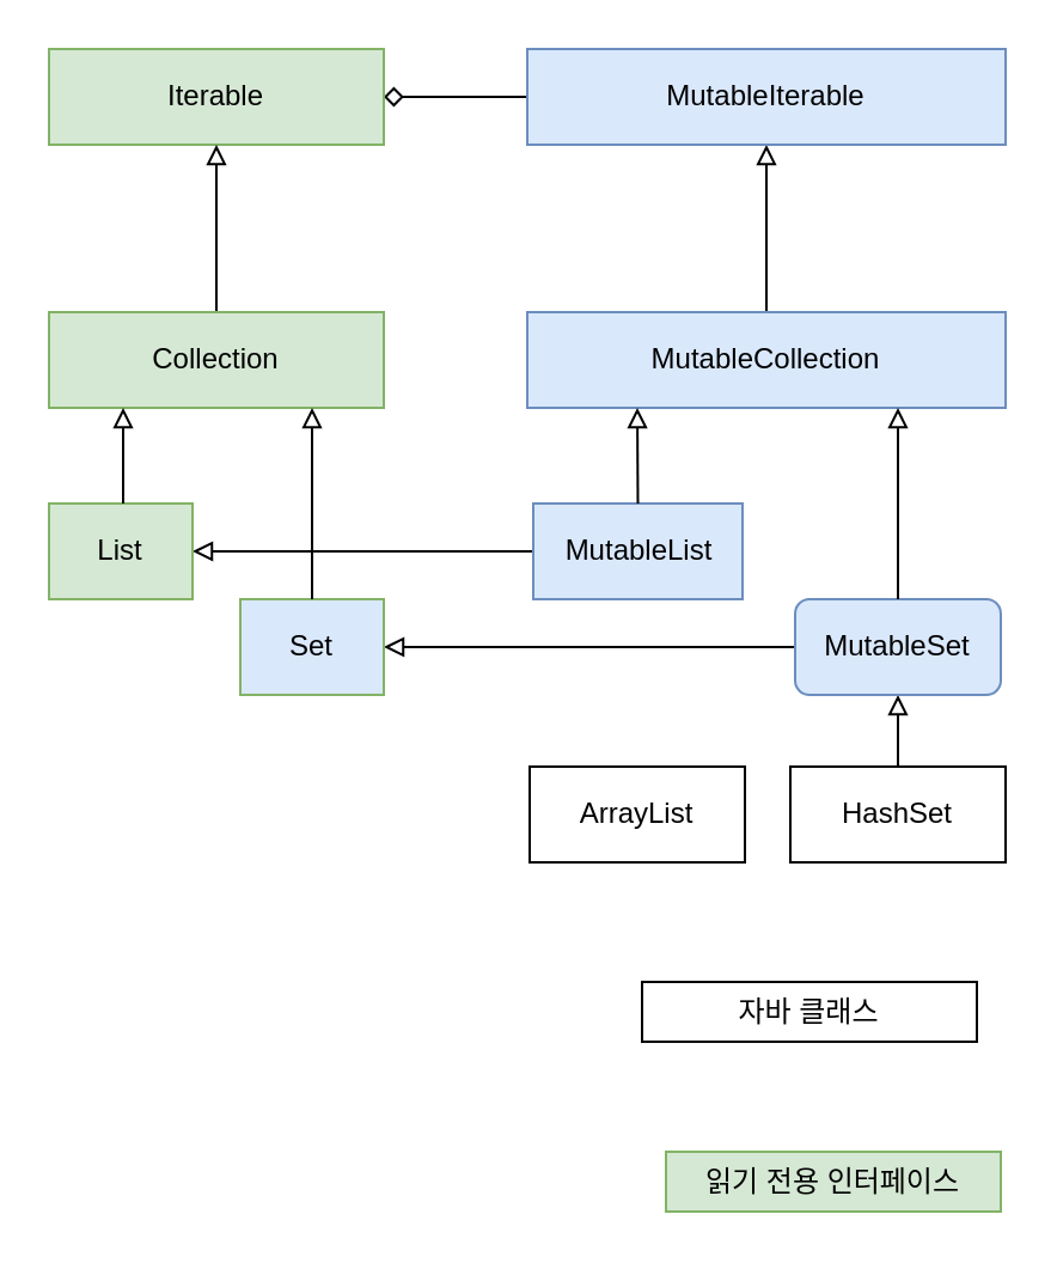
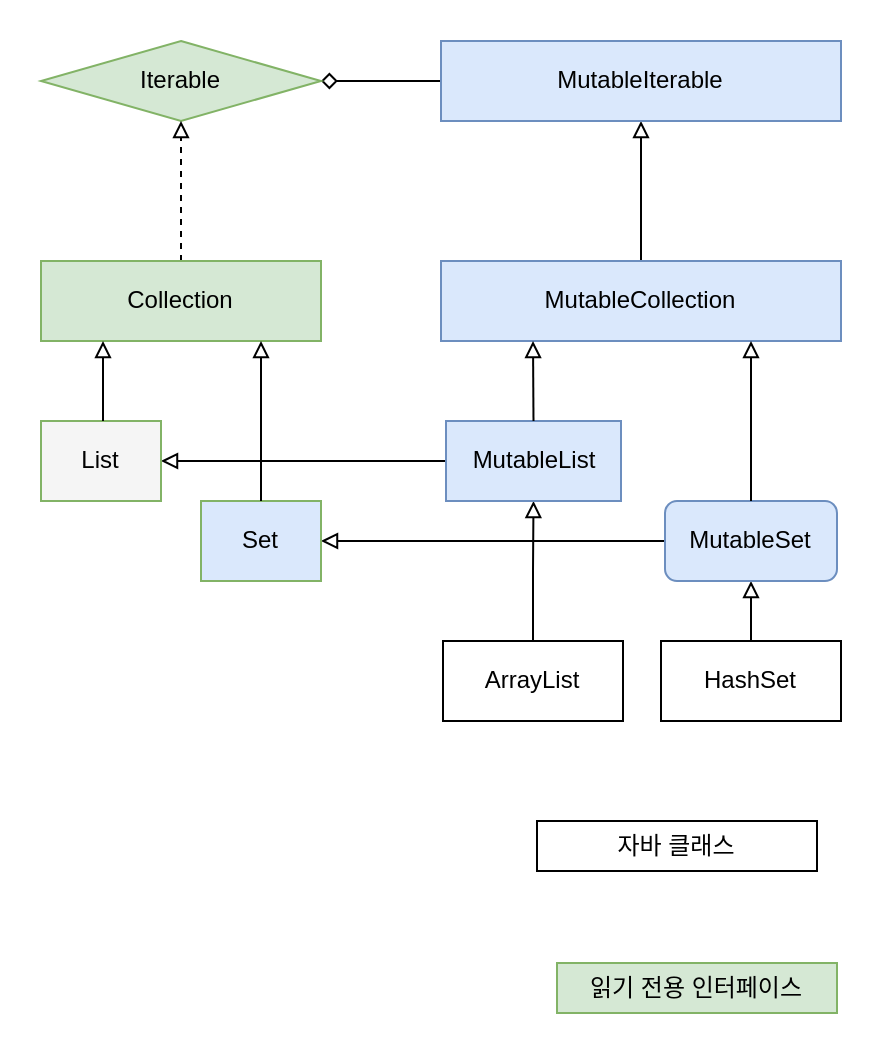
- <mxCell id="14" value="Iterable" style="rounded=0;whiteSpace=wrap;html=1;fillColor=#d5e8d4;strokeColor=#82b366;" vertex="1" parent="1"><mxGeometry x="20" y="20" width="140" height="40" as="geometry" /></mxCell>
+ <mxCell id="14" value="Iterable" style="rhombus;whiteSpace=wrap;html=1;fillColor=#d5e8d4;strokeColor=#82b366;" vertex="1" parent="1"><mxGeometry x="20" y="20" width="140" height="40" as="geometry" /></mxCell>
- <mxCell id="15" style="edgeStyle=orthogonalEdgeStyle;rounded=0;orthogonalLoop=1;jettySize=auto;html=1;entryX=0.5;entryY=1;entryDx=0;entryDy=0;endArrow=block;endFill=0;" edge="1" parent="1" source="16" target="14"><mxGeometry relative="1" as="geometry" /></mxCell>
+ <mxCell id="15" style="edgeStyle=orthogonalEdgeStyle;rounded=0;orthogonalLoop=1;jettySize=auto;html=1;entryX=0.5;entryY=1;entryDx=0;entryDy=0;endArrow=block;endFill=0;dashed=1;" edge="1" parent="1" source="16" target="14"><mxGeometry relative="1" as="geometry" /></mxCell>
- <mxCell id="17" value="List" style="rounded=0;whiteSpace=wrap;html=1;fillColor=#d5e8d4;strokeColor=#82b366;" vertex="1" parent="1"><mxGeometry x="20" y="210" width="60" height="40" as="geometry" /></mxCell>
+ <mxCell id="17" value="List" style="rounded=0;whiteSpace=wrap;html=1;fillColor=#f5f5f5;strokeColor=#82b366;" vertex="1" parent="1"><mxGeometry x="20" y="210" width="60" height="40" as="geometry" /></mxCell>
+ <mxCell id="4" style="edgeStyle=orthogonalEdgeStyle;rounded=0;orthogonalLoop=1;jettySize=auto;html=1;entryX=0.5;entryY=1;entryDx=0;entryDy=0;endArrow=block;endFill=0;" edge="1" parent="1" source="5" target="9"><mxGeometry relative="1" as="geometry" /></mxCell>
